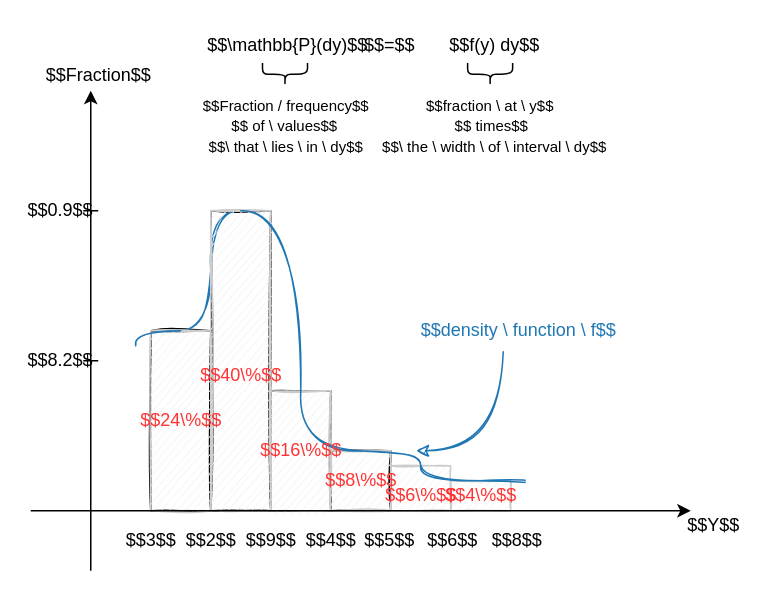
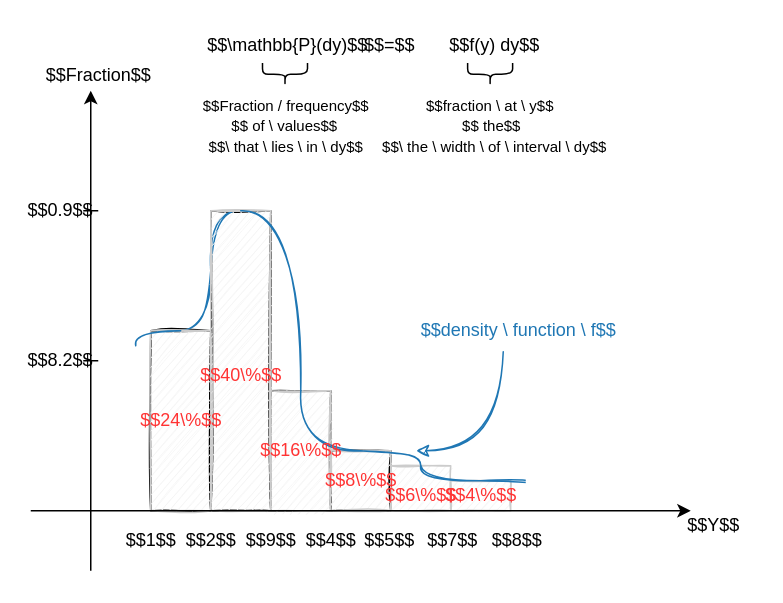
- <mxCell id="37" value="$$ times$$" style="text;html=1;align=center;verticalAlign=middle;resizable=0;points=[];autosize=1;strokeColor=none;fontSize=10;fontColor=#000000;" parent="1" vertex="1"><mxGeometry x="296.75" y="73" width="60" height="20" as="geometry" /></mxCell>
+ <mxCell id="37" value="$$ the$$" style="text;html=1;align=center;verticalAlign=middle;resizable=0;points=[];autosize=1;strokeColor=none;fontSize=10;fontColor=#000000;" parent="1" vertex="1"><mxGeometry x="296.75" y="73" width="60" height="20" as="geometry" /></mxCell>
- <mxCell id="41" value="$$3$$" style="text;html=1;align=center;verticalAlign=middle;resizable=0;points=[];autosize=1;strokeColor=none;" parent="1" vertex="1"><mxGeometry x="75" y="350" width="50" height="20" as="geometry" /></mxCell>
+ <mxCell id="41" value="$$1$$" style="text;html=1;align=center;verticalAlign=middle;resizable=0;points=[];autosize=1;strokeColor=none;" parent="1" vertex="1"><mxGeometry x="75" y="350" width="50" height="20" as="geometry" /></mxCell>
- <mxCell id="46" value="$$6$$" style="text;html=1;align=center;verticalAlign=middle;resizable=0;points=[];autosize=1;strokeColor=none;" parent="1" vertex="1"><mxGeometry x="276.25" y="350" width="50" height="20" as="geometry" /></mxCell>
+ <mxCell id="46" value="$$7$$" style="text;html=1;align=center;verticalAlign=middle;resizable=0;points=[];autosize=1;strokeColor=none;" parent="1" vertex="1"><mxGeometry x="276.25" y="350" width="50" height="20" as="geometry" /></mxCell>
